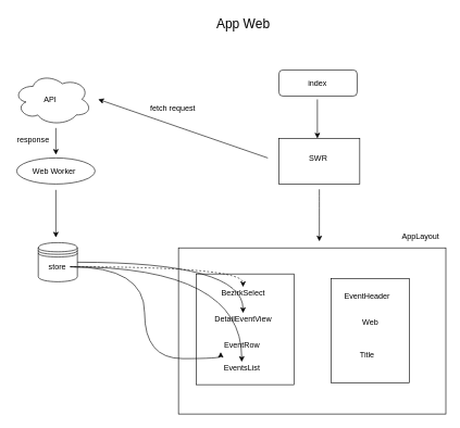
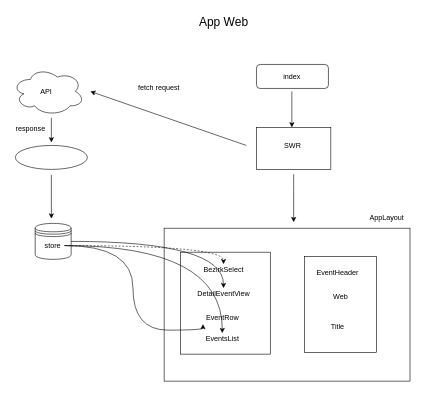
- <mxCell id="19" value="fetch request" style="text;html=1;resizable=0;autosize=1;align=center;verticalAlign=middle;points=[];fillColor=none;strokeColor=none;rounded=0;" vertex="1" parent="1"><mxGeometry x="223.5" y="156" width="80" height="20" as="geometry" /></mxCell>
+ <mxCell id="19" value="fetch request" style="text;html=1;resizable=0;autosize=1;align=center;verticalAlign=middle;points=[];fillColor=none;strokeColor=none;rounded=0;" vertex="1" parent="1"><mxGeometry x="223.5" y="136" width="80" height="20" as="geometry" /></mxCell>
- <mxCell id="13" value="Web Worker" style="text;html=1;resizable=0;autosize=1;align=center;verticalAlign=middle;points=[];fillColor=none;strokeColor=none;rounded=0;" vertex="1" parent="1"><mxGeometry x="42" y="252" width="80" height="20" as="geometry" /></mxCell>
